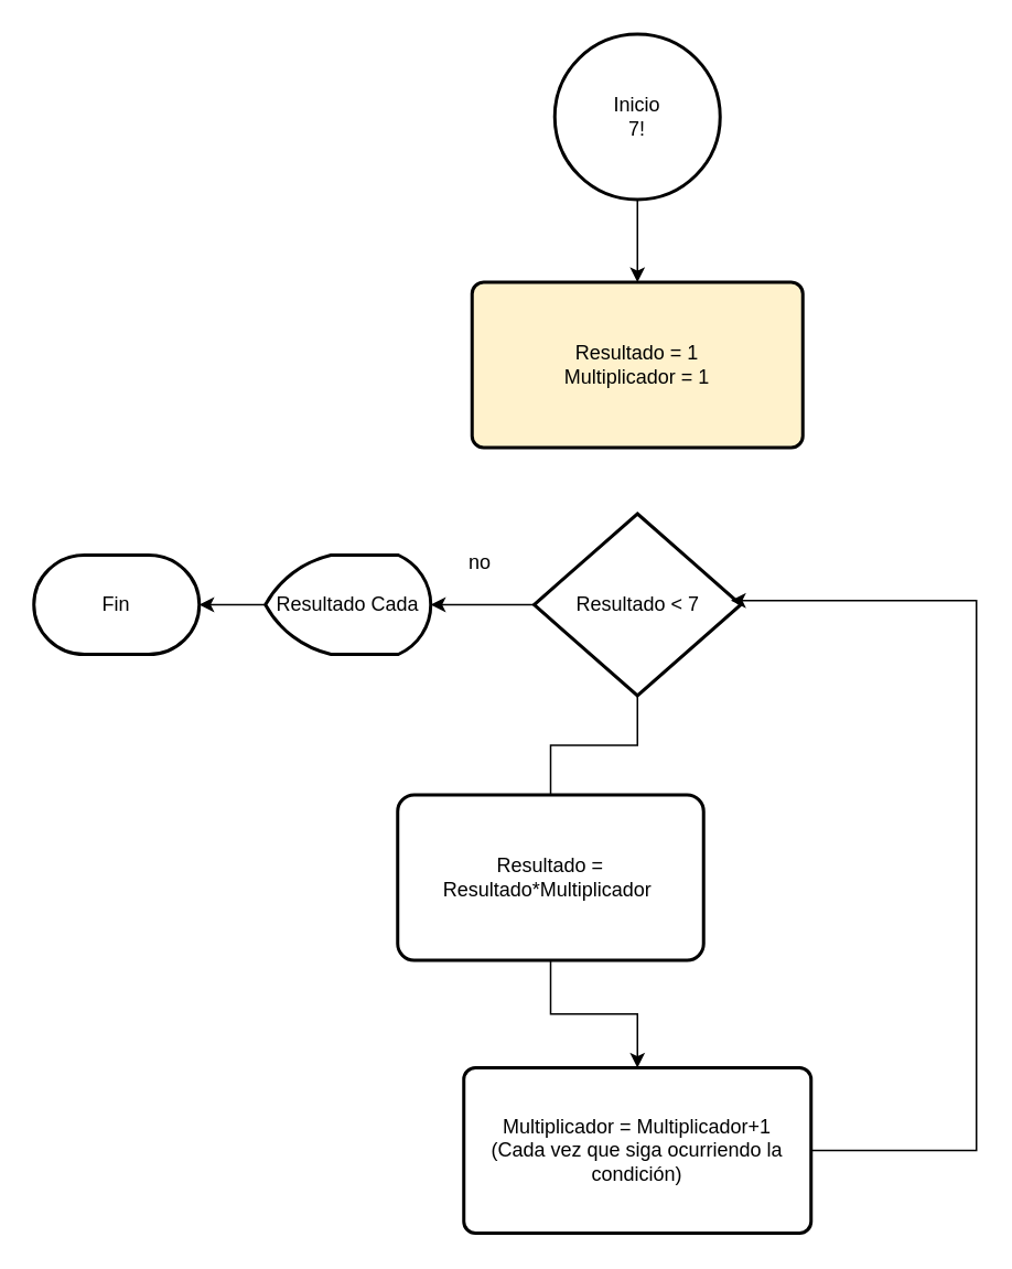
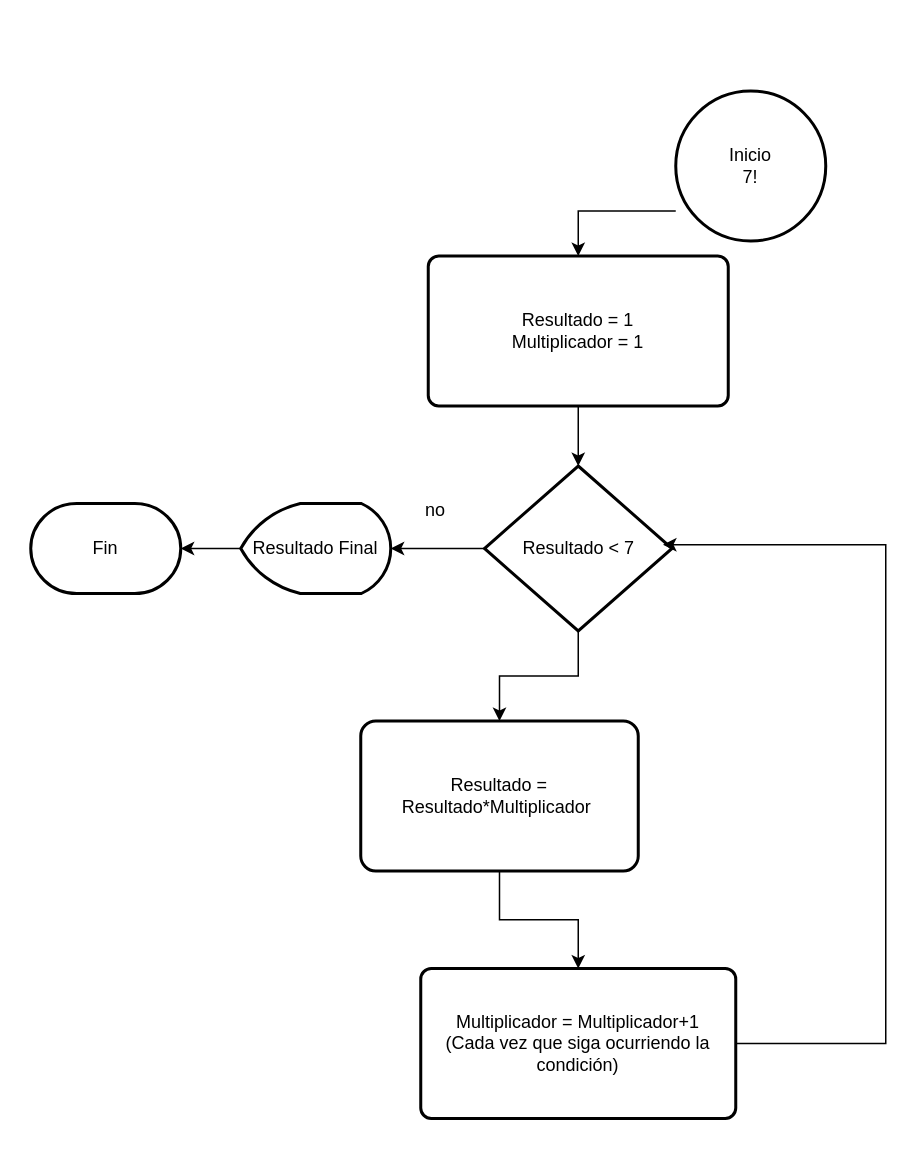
- <mxCell id="11" value="Inicio&lt;br&gt;7!" style="strokeWidth=2;html=1;shape=mxgraph.flowchart.start_2;whiteSpace=wrap;" parent="1" vertex="1"><mxGeometry x="335" y="20" width="100" height="100" as="geometry" /></mxCell>
+ <mxCell id="11" value="Inicio&lt;br&gt;7!" style="strokeWidth=2;html=1;shape=mxgraph.flowchart.start_2;whiteSpace=wrap;" parent="1" vertex="1"><mxGeometry x="450" y="60" width="100" height="100" as="geometry" /></mxCell>
- <mxCell id="9" value="Resultado = 1&lt;br style=&quot;border-color: var(--border-color);&quot;&gt;Multiplicador = 1" style="rounded=1;whiteSpace=wrap;html=1;absoluteArcSize=1;arcSize=14;strokeWidth=2;fillColor=#fff2cc;" parent="1" vertex="1"><mxGeometry x="285" y="170" width="200" height="100" as="geometry" /></mxCell>
+ <mxCell id="9" value="Resultado = 1&lt;br style=&quot;border-color: var(--border-color);&quot;&gt;Multiplicador = 1" style="rounded=1;whiteSpace=wrap;html=1;absoluteArcSize=1;arcSize=14;strokeWidth=2;" parent="1" vertex="1"><mxGeometry x="285" y="170" width="200" height="100" as="geometry" /></mxCell>
+ <mxCell id="8" value="" style="edgeStyle=orthogonalEdgeStyle;rounded=0;orthogonalLoop=1;jettySize=auto;html=1;" edge="1" parent="1" source="9" target="4"><mxGeometry relative="1" as="geometry" /></mxCell>
- <mxCell id="7" value="Resultado Cada" style="strokeWidth=2;html=1;shape=mxgraph.flowchart.display;whiteSpace=wrap;" parent="1" vertex="1"><mxGeometry x="160" y="335" width="100" height="60" as="geometry" /></mxCell>
+ <mxCell id="7" value="Resultado Final" style="strokeWidth=2;html=1;shape=mxgraph.flowchart.display;whiteSpace=wrap;" parent="1" vertex="1"><mxGeometry x="160" y="335" width="100" height="60" as="geometry" /></mxCell>
- <mxCell id="3" value="" style="edgeStyle=orthogonalEdgeStyle;rounded=0;orthogonalLoop=1;jettySize=auto;html=1;endArrow=none;" parent="1" source="4" target="13" edge="1"><mxGeometry relative="1" as="geometry" /></mxCell>
+ <mxCell id="3" value="" style="edgeStyle=orthogonalEdgeStyle;rounded=0;orthogonalLoop=1;jettySize=auto;html=1;" parent="1" source="4" target="13" edge="1"><mxGeometry relative="1" as="geometry" /></mxCell>
